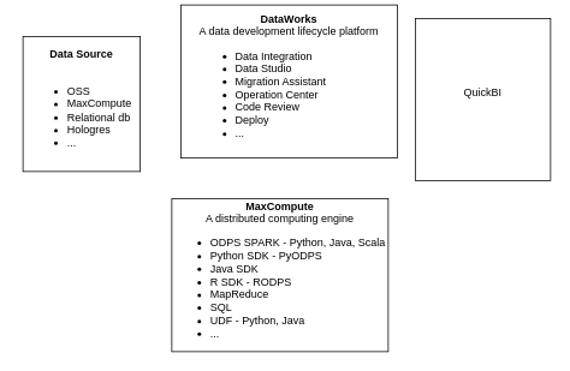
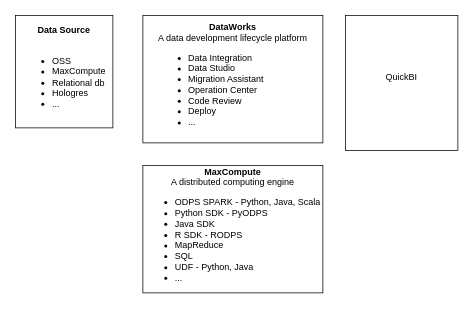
- <mxCell id="5" value="&lt;b&gt;DataWorks&lt;/b&gt;&lt;br&gt;A data development lifecycle platform&lt;br&gt;&lt;ul&gt;&lt;li style=&quot;text-align: left;&quot;&gt;Data Integration&lt;/li&gt;&lt;li style=&quot;text-align: left;&quot;&gt;Data Studio&lt;/li&gt;&lt;li style=&quot;text-align: left;&quot;&gt;Migration Assistant&lt;/li&gt;&lt;li style=&quot;text-align: left;&quot;&gt;Operation Center&lt;/li&gt;&lt;li style=&quot;text-align: left;&quot;&gt;Code Review&lt;/li&gt;&lt;li style=&quot;text-align: left;&quot;&gt;Deploy&lt;/li&gt;&lt;li style=&quot;text-align: left;&quot;&gt;...&lt;/li&gt;&lt;/ul&gt;" style="rounded=0;whiteSpace=wrap;html=1;" vertex="1" parent="1"><mxGeometry x="200" y="5" width="240" height="170" as="geometry" /></mxCell>
+ <mxCell id="5" value="&lt;b&gt;DataWorks&lt;/b&gt;&lt;br&gt;A data development lifecycle platform&lt;br&gt;&lt;ul&gt;&lt;li style=&quot;text-align: left;&quot;&gt;Data Integration&lt;/li&gt;&lt;li style=&quot;text-align: left;&quot;&gt;Data Studio&lt;/li&gt;&lt;li style=&quot;text-align: left;&quot;&gt;Migration Assistant&lt;/li&gt;&lt;li style=&quot;text-align: left;&quot;&gt;Operation Center&lt;/li&gt;&lt;li style=&quot;text-align: left;&quot;&gt;Code Review&lt;/li&gt;&lt;li style=&quot;text-align: left;&quot;&gt;Deploy&lt;/li&gt;&lt;li style=&quot;text-align: left;&quot;&gt;...&lt;/li&gt;&lt;/ul&gt;" style="rounded=0;whiteSpace=wrap;html=1;" vertex="1" parent="1"><mxGeometry x="190" y="20" width="240" height="170" as="geometry" /></mxCell>
- <mxCell id="4" value="&lt;b&gt;Data Source&lt;br&gt;&lt;/b&gt;&lt;br&gt;&lt;ul&gt;&lt;li style=&quot;text-align: left;&quot;&gt;OSS&lt;/li&gt;&lt;li style=&quot;text-align: left;&quot;&gt;MaxCompute&lt;/li&gt;&lt;li style=&quot;text-align: left;&quot;&gt;Relational db&lt;/li&gt;&lt;li style=&quot;text-align: left;&quot;&gt;Hologres&lt;/li&gt;&lt;li style=&quot;text-align: left;&quot;&gt;...&lt;/li&gt;&lt;/ul&gt;" style="rounded=0;whiteSpace=wrap;html=1;" vertex="1" parent="1"><mxGeometry x="25" y="40" width="130" height="150" as="geometry" /></mxCell>
+ <mxCell id="4" value="&lt;b&gt;Data Source&lt;br&gt;&lt;/b&gt;&lt;br&gt;&lt;ul&gt;&lt;li style=&quot;text-align: left;&quot;&gt;OSS&lt;/li&gt;&lt;li style=&quot;text-align: left;&quot;&gt;MaxCompute&lt;/li&gt;&lt;li style=&quot;text-align: left;&quot;&gt;Relational db&lt;/li&gt;&lt;li style=&quot;text-align: left;&quot;&gt;Hologres&lt;/li&gt;&lt;li style=&quot;text-align: left;&quot;&gt;...&lt;/li&gt;&lt;/ul&gt;" style="rounded=0;whiteSpace=wrap;html=1;" vertex="1" parent="1"><mxGeometry x="20" y="20" width="130" height="150" as="geometry" /></mxCell>
